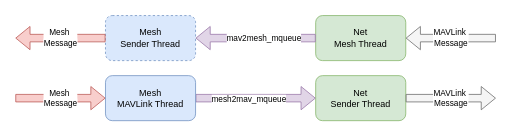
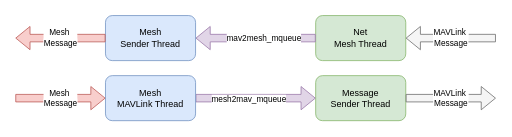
- <mxCell id="5" value="&lt;font style=&quot;font-size: 12px&quot;&gt;Mesh&lt;br&gt;Sender Thread&lt;br&gt;&lt;/font&gt;" style="rounded=1;whiteSpace=wrap;html=1;fillColor=#dae8fc;strokeColor=#6c8ebf;dashed=1;" parent="1" vertex="1"><mxGeometry x="140" y="20" width="120" height="60" as="geometry" /></mxCell>
+ <mxCell id="5" value="&lt;font style=&quot;font-size: 12px&quot;&gt;Mesh&lt;br&gt;Sender Thread&lt;br&gt;&lt;/font&gt;" style="rounded=1;whiteSpace=wrap;html=1;fillColor=#dae8fc;strokeColor=#6c8ebf;" parent="1" vertex="1"><mxGeometry x="140" y="20" width="120" height="60" as="geometry" /></mxCell>
- <mxCell id="7" value="Net&lt;br&gt;Sender Thread" style="rounded=1;whiteSpace=wrap;html=1;fillColor=#d5e8d4;strokeColor=#82b366;" parent="1" vertex="1"><mxGeometry x="420" y="100" width="120" height="60" as="geometry" /></mxCell>
+ <mxCell id="7" value="Message&lt;br&gt;Sender Thread" style="rounded=1;whiteSpace=wrap;html=1;fillColor=#d5e8d4;strokeColor=#82b366;" parent="1" vertex="1"><mxGeometry x="420" y="100" width="120" height="60" as="geometry" /></mxCell>
